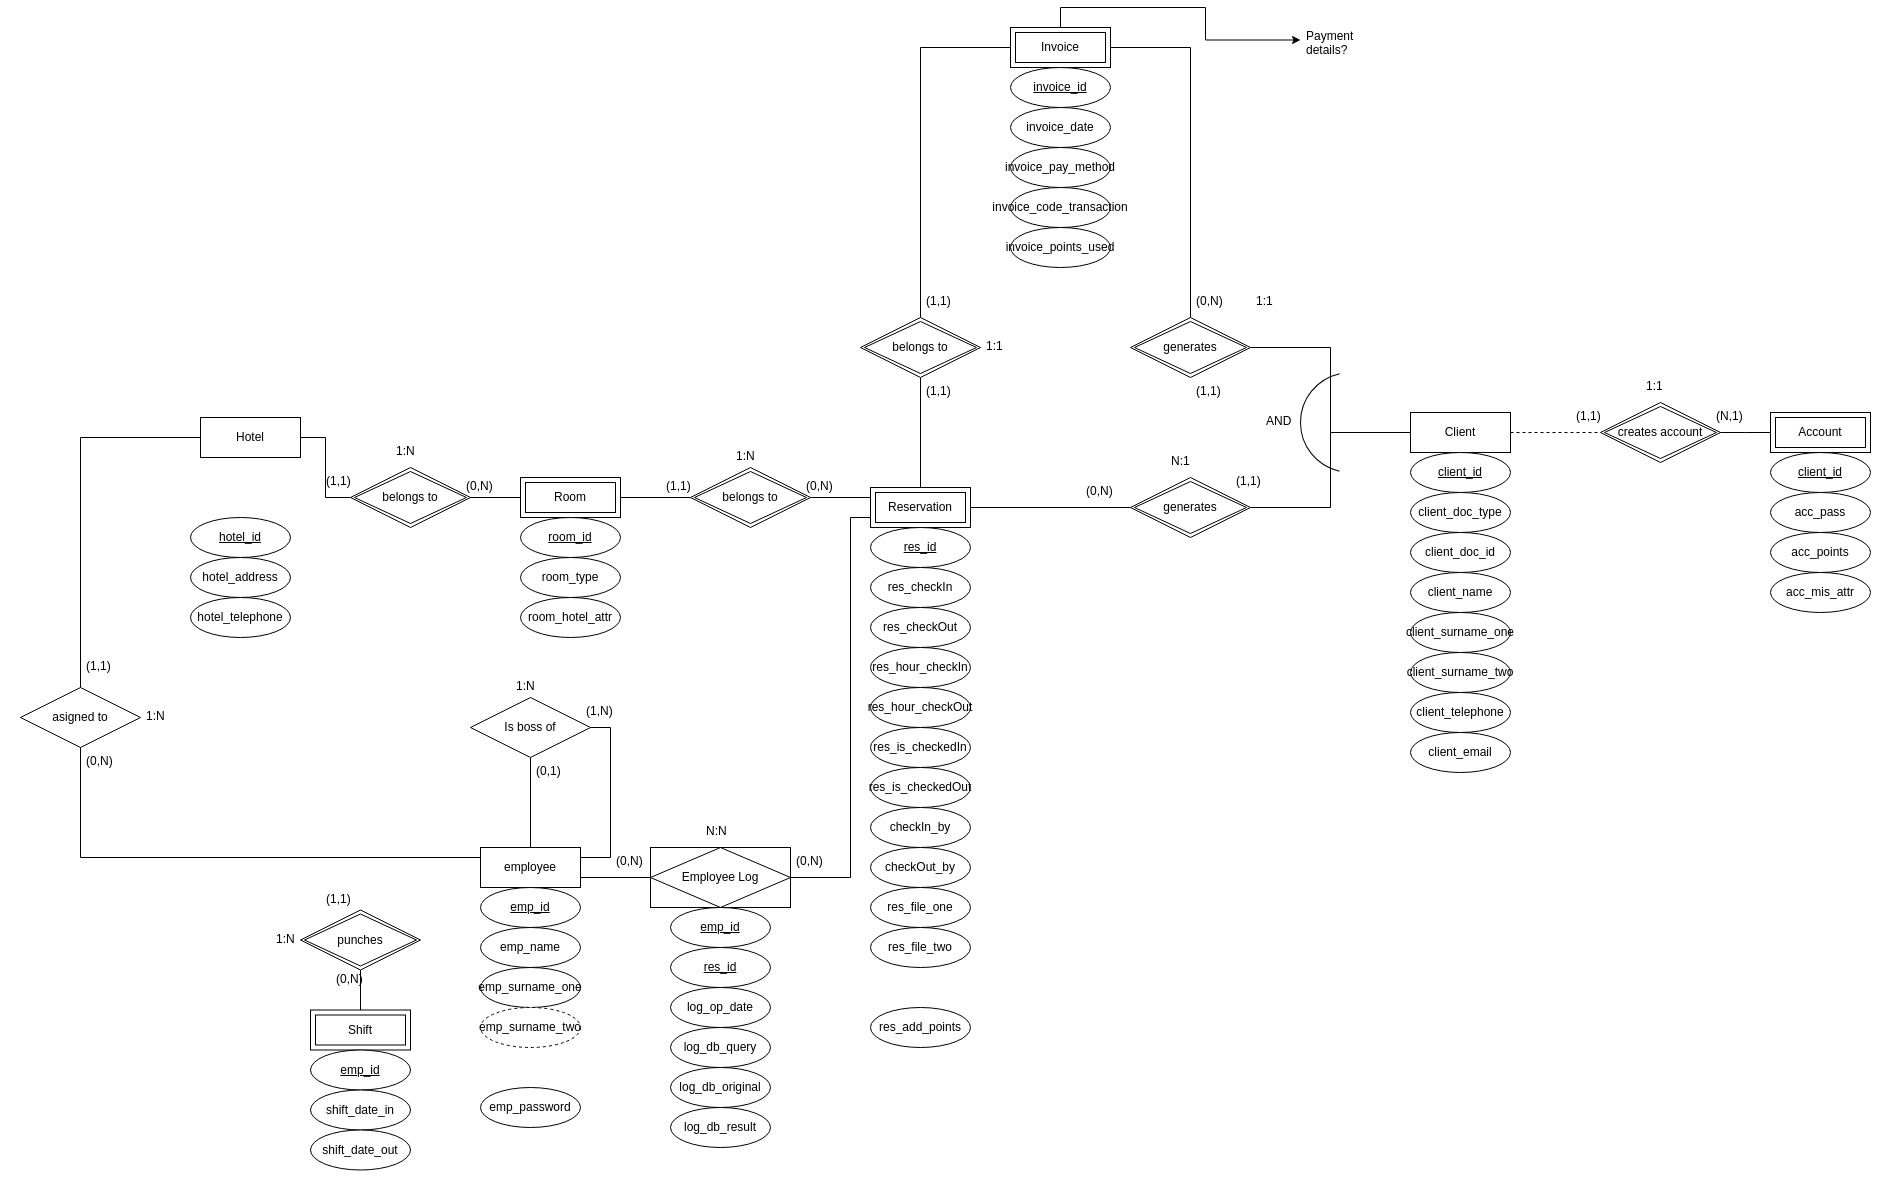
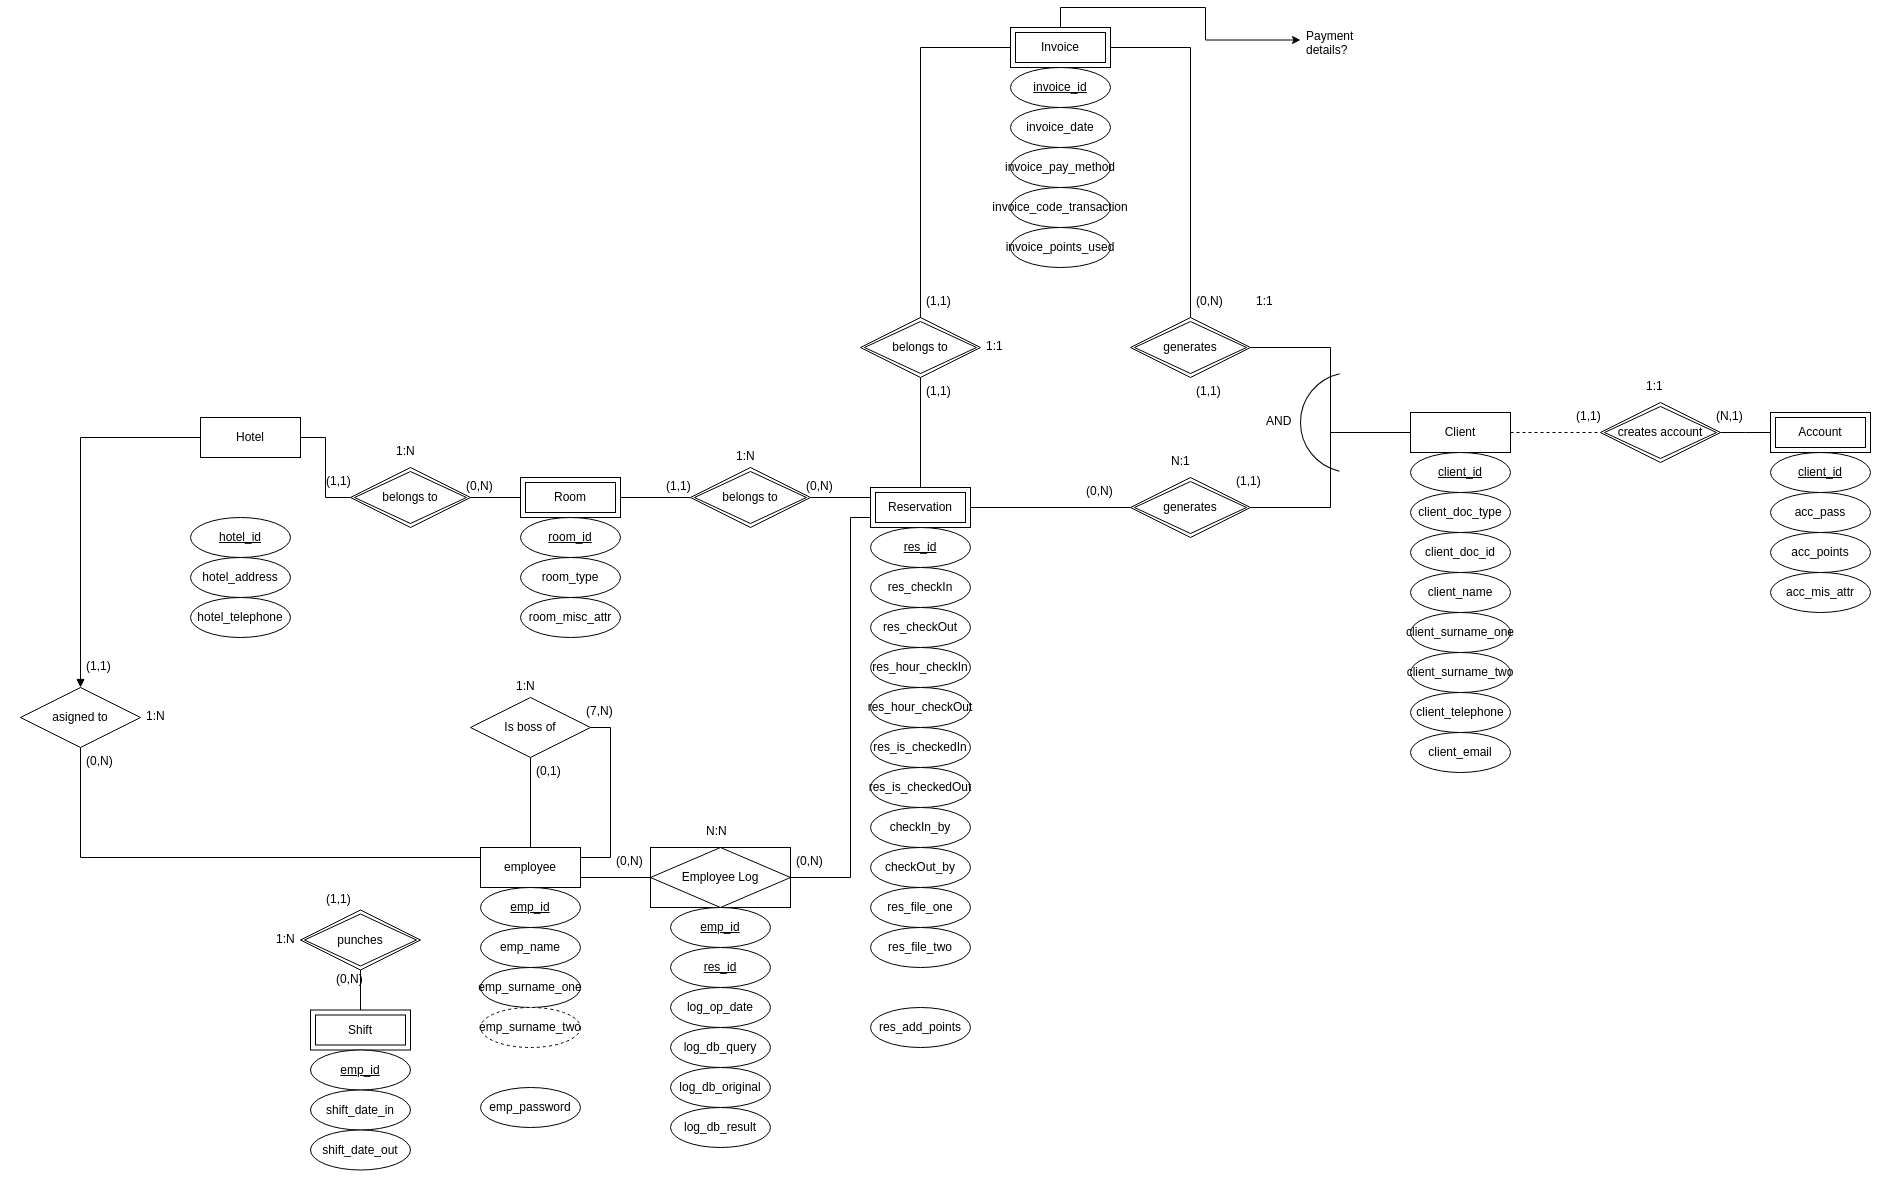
- <mxCell id="102" value="room_hotel_attr" style="ellipse;whiteSpace=wrap;html=1;align=center;" vertex="1" parent="1"><mxGeometry x="520" y="595" width="100" height="40" as="geometry" /></mxCell>
+ <mxCell id="102" value="room_misc_attr" style="ellipse;whiteSpace=wrap;html=1;align=center;" vertex="1" parent="1"><mxGeometry x="520" y="595" width="100" height="40" as="geometry" /></mxCell>
- <mxCell id="42" style="edgeStyle=orthogonalEdgeStyle;rounded=0;orthogonalLoop=1;jettySize=auto;html=1;exitX=0;exitY=0.5;exitDx=0;exitDy=0;entryX=0.5;entryY=0;entryDx=0;entryDy=0;endArrow=none;startFill=0;" edge="1" parent="1" source="43" target="54"><mxGeometry relative="1" as="geometry" /></mxCell>
+ <mxCell id="42" style="edgeStyle=orthogonalEdgeStyle;rounded=0;orthogonalLoop=1;jettySize=auto;html=1;exitX=0;exitY=0.5;exitDx=0;exitDy=0;entryX=0.5;entryY=0;entryDx=0;entryDy=0;endArrow=block;startFill=0;" edge="1" parent="1" source="43" target="54"><mxGeometry relative="1" as="geometry" /></mxCell>
- <mxCell id="109" value="(1,N)" style="text;strokeColor=none;fillColor=none;spacingLeft=4;spacingRight=4;overflow=hidden;rotatable=0;points=[[0,0.5],[1,0.5]];portConstraint=eastwest;fontSize=12;whiteSpace=wrap;html=1;" vertex="1" parent="1"><mxGeometry x="580" y="695" width="40" height="30" as="geometry" /></mxCell>
+ <mxCell id="109" value="(7,N)" style="text;strokeColor=none;fillColor=none;spacingLeft=4;spacingRight=4;overflow=hidden;rotatable=0;points=[[0,0.5],[1,0.5]];portConstraint=eastwest;fontSize=12;whiteSpace=wrap;html=1;" vertex="1" parent="1"><mxGeometry x="580" y="695" width="40" height="30" as="geometry" /></mxCell>
